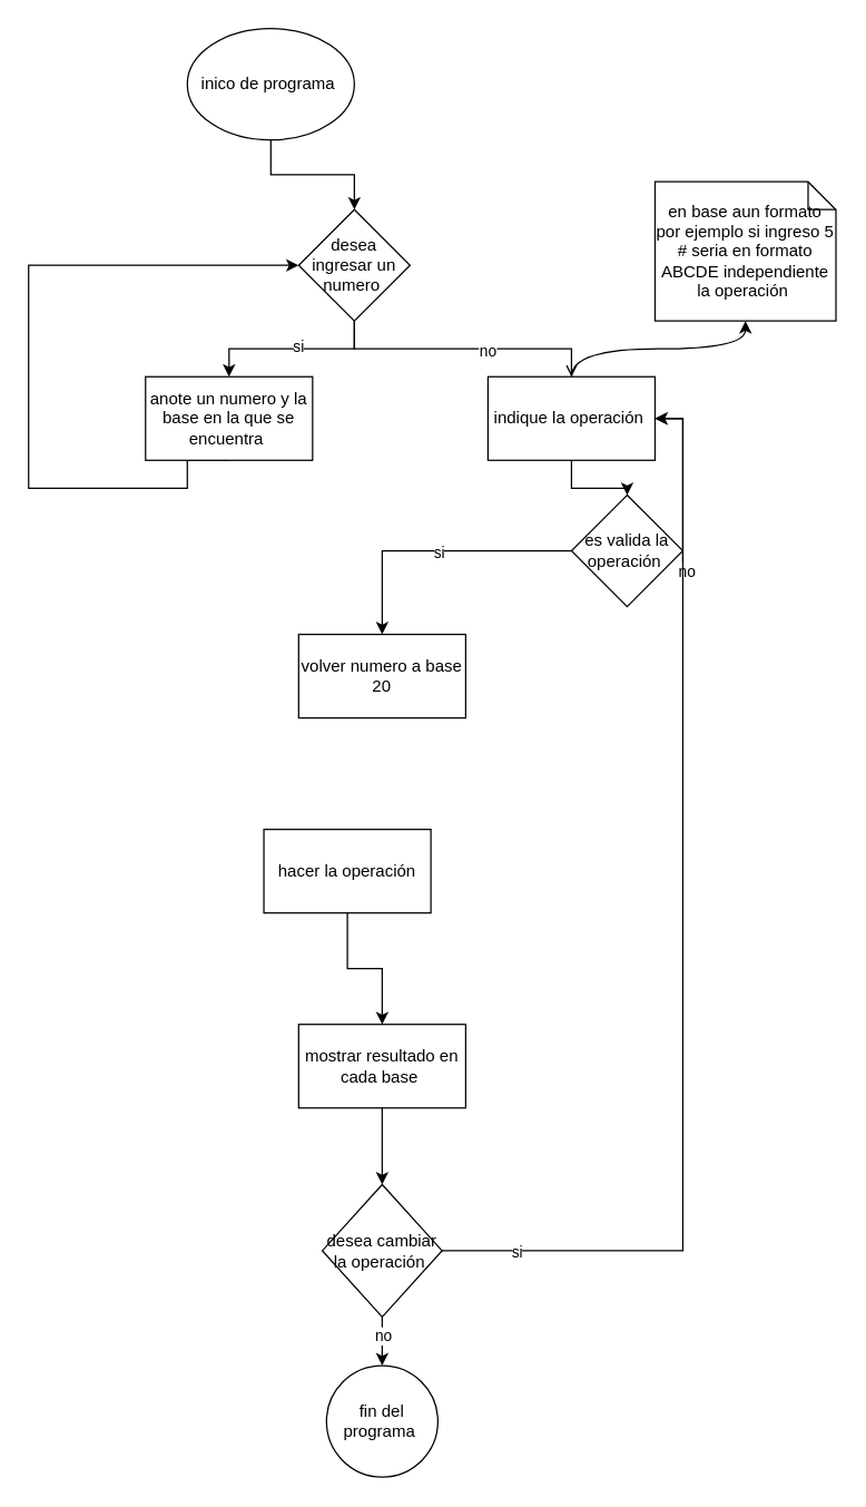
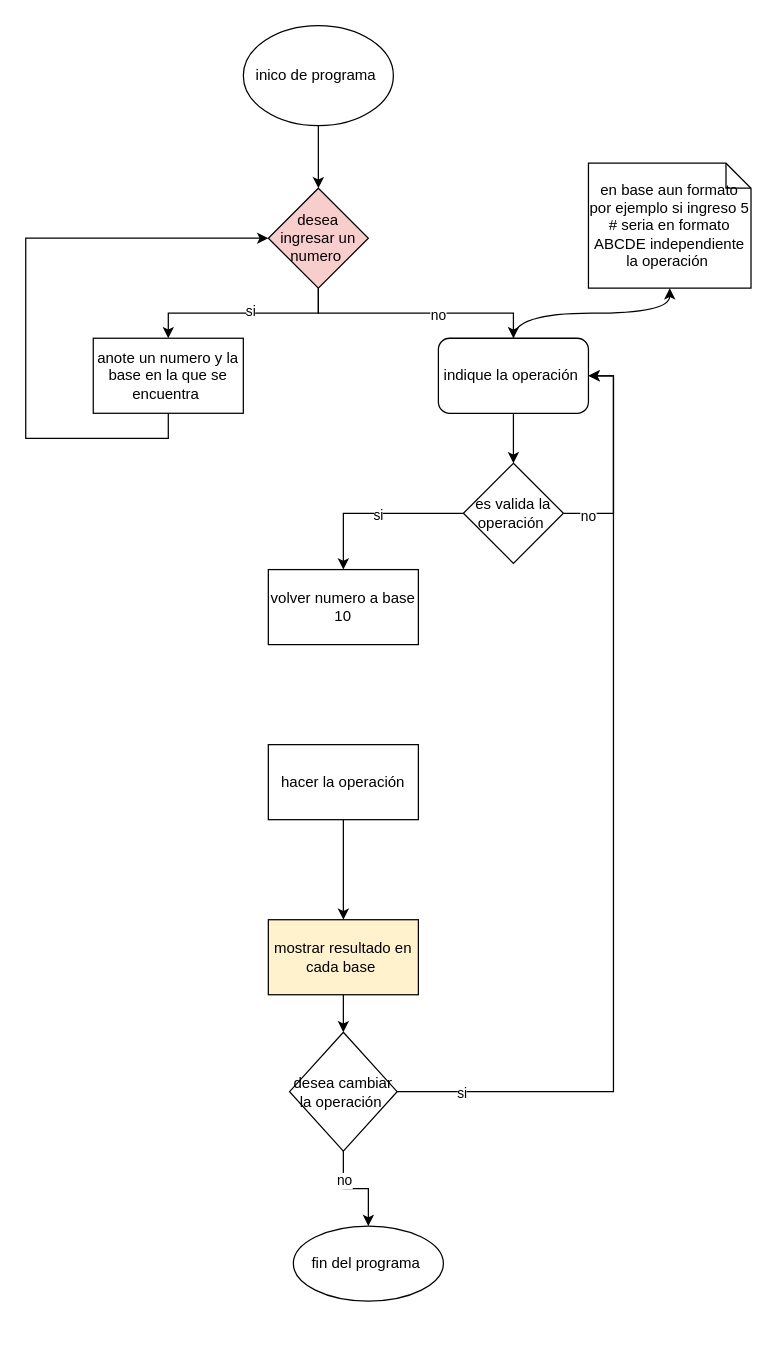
- <mxCell id="3" value="inico de programa&amp;nbsp;" style="ellipse;whiteSpace=wrap;html=1;" vertex="1" parent="1"><mxGeometry x="134" y="20" width="120" height="80" as="geometry" /></mxCell>
+ <mxCell id="3" value="inico de programa&amp;nbsp;" style="ellipse;whiteSpace=wrap;html=1;" vertex="1" parent="1"><mxGeometry x="194" y="20" width="120" height="80" as="geometry" /></mxCell>
- <mxCell id="8" value="desea ingresar un numero&amp;nbsp;" style="rhombus;whiteSpace=wrap;html=1;" vertex="1" parent="1"><mxGeometry x="214" y="150" width="80" height="80" as="geometry" /></mxCell>
+ <mxCell id="8" value="desea ingresar un numero&amp;nbsp;" style="rhombus;whiteSpace=wrap;html=1;fillColor=#f8cecc;" vertex="1" parent="1"><mxGeometry x="214" y="150" width="80" height="80" as="geometry" /></mxCell>
- <mxCell id="6" style="edgeStyle=orthogonalEdgeStyle;rounded=0;orthogonalLoop=1;jettySize=auto;html=1;exitX=0.5;exitY=1;exitDx=0;exitDy=0;endArrow=open;" edge="1" parent="1" source="8" target="12"><mxGeometry relative="1" as="geometry" /></mxCell>
+ <mxCell id="6" style="edgeStyle=orthogonalEdgeStyle;rounded=0;orthogonalLoop=1;jettySize=auto;html=1;exitX=0.5;exitY=1;exitDx=0;exitDy=0;" edge="1" parent="1" source="8" target="12"><mxGeometry relative="1" as="geometry" /></mxCell>
- <mxCell id="10" value="anote un numero y la base en la que se encuentra&amp;nbsp;" style="rounded=0;whiteSpace=wrap;html=1;" vertex="1" parent="1"><mxGeometry x="104" y="270" width="120" height="60" as="geometry" /></mxCell>
+ <mxCell id="10" value="anote un numero y la base en la que se encuentra&amp;nbsp;" style="rounded=0;whiteSpace=wrap;html=1;" vertex="1" parent="1"><mxGeometry x="74" y="270" width="120" height="60" as="geometry" /></mxCell>
- <mxCell id="12" value="indique la operación&amp;nbsp;" style="rounded=0;whiteSpace=wrap;html=1;" vertex="1" parent="1"><mxGeometry x="350" y="270" width="120" height="60" as="geometry" /></mxCell>
+ <mxCell id="12" value="indique la operación&amp;nbsp;" style="whiteSpace=wrap;html=1;rounded=1;" vertex="1" parent="1"><mxGeometry x="350" y="270" width="120" height="60" as="geometry" /></mxCell>
- <mxCell id="19" value="es valida la operación&amp;nbsp;" style="rhombus;whiteSpace=wrap;html=1;" vertex="1" parent="1"><mxGeometry x="410" y="355" width="80" height="80" as="geometry" /></mxCell>
+ <mxCell id="19" value="es valida la operación&amp;nbsp;" style="rhombus;whiteSpace=wrap;html=1;" vertex="1" parent="1"><mxGeometry x="370" y="370" width="80" height="80" as="geometry" /></mxCell>
- <mxCell id="20" value="volver numero a base 20" style="rounded=0;whiteSpace=wrap;html=1;" vertex="1" parent="1"><mxGeometry x="214" y="455" width="120" height="60" as="geometry" /></mxCell>
+ <mxCell id="20" value="volver numero a base 10" style="rounded=0;whiteSpace=wrap;html=1;" vertex="1" parent="1"><mxGeometry x="214" y="455" width="120" height="60" as="geometry" /></mxCell>
- <mxCell id="22" value="hacer la operación" style="whiteSpace=wrap;html=1;rounded=0;" vertex="1" parent="1"><mxGeometry x="189" y="595" width="120" height="60" as="geometry" /></mxCell>
+ <mxCell id="22" value="hacer la operación" style="whiteSpace=wrap;html=1;rounded=0;" vertex="1" parent="1"><mxGeometry x="214" y="595" width="120" height="60" as="geometry" /></mxCell>
- <mxCell id="24" value="mostrar resultado en cada base&amp;nbsp;" style="whiteSpace=wrap;html=1;rounded=0;" vertex="1" parent="1"><mxGeometry x="214" y="735" width="120" height="60" as="geometry" /></mxCell>
+ <mxCell id="24" value="mostrar resultado en cada base&amp;nbsp;" style="whiteSpace=wrap;html=1;rounded=0;fillColor=#fff2cc;" vertex="1" parent="1"><mxGeometry x="214" y="735" width="120" height="60" as="geometry" /></mxCell>
- <mxCell id="29" value="desea cambiar la operación&amp;nbsp;" style="rhombus;whiteSpace=wrap;html=1;rounded=0;" vertex="1" parent="1"><mxGeometry x="231" y="850" width="86" height="95" as="geometry" /></mxCell>
+ <mxCell id="29" value="desea cambiar la operación&amp;nbsp;" style="rhombus;whiteSpace=wrap;html=1;rounded=0;" vertex="1" parent="1"><mxGeometry x="231" y="825" width="86" height="95" as="geometry" /></mxCell>
- <mxCell id="30" value="fin del programa&amp;nbsp;" style="ellipse;whiteSpace=wrap;html=1;rounded=0;" vertex="1" parent="1"><mxGeometry x="234" y="980" width="80" height="80" as="geometry" /></mxCell>
+ <mxCell id="30" value="fin del programa&amp;nbsp;" style="ellipse;whiteSpace=wrap;html=1;rounded=0;" vertex="1" parent="1"><mxGeometry x="234" y="980" width="120" height="60" as="geometry" /></mxCell>
